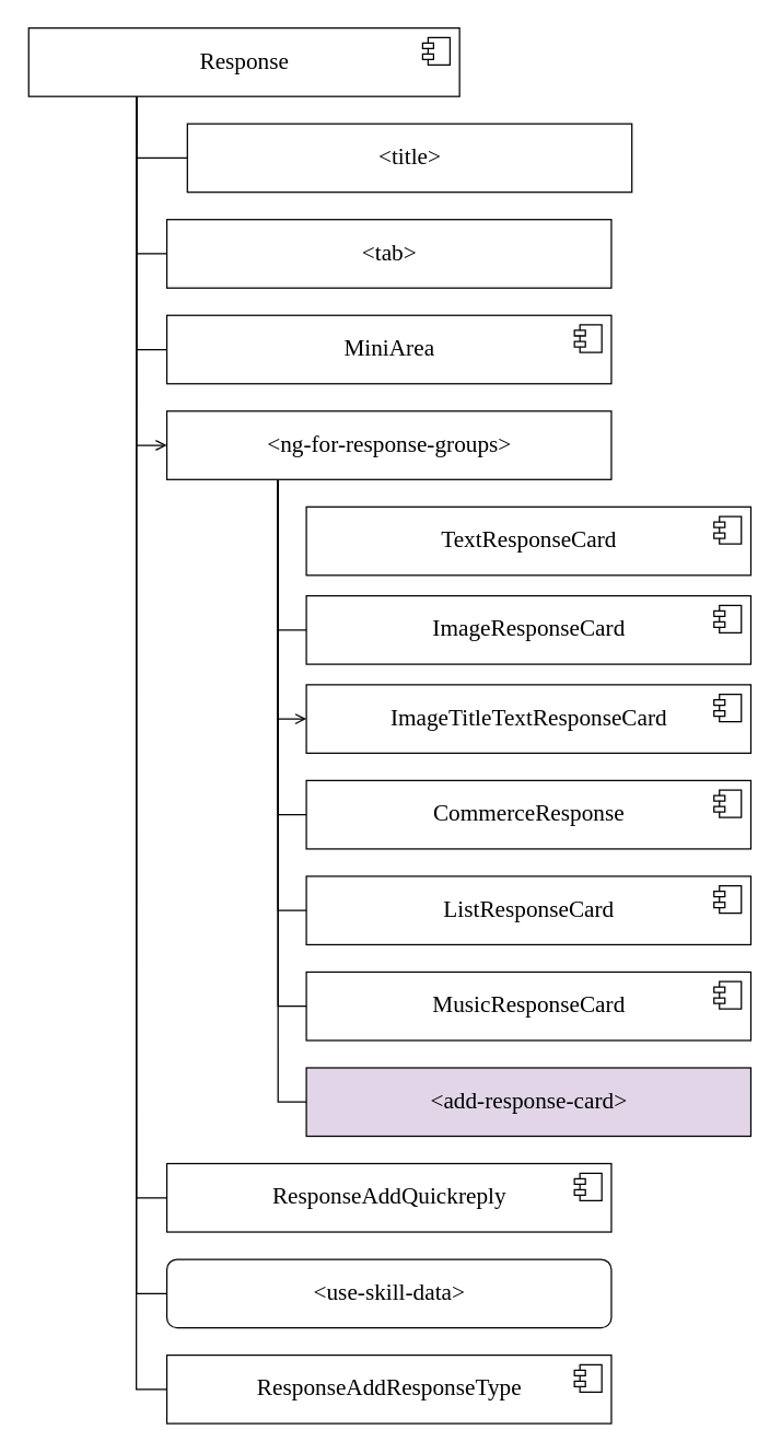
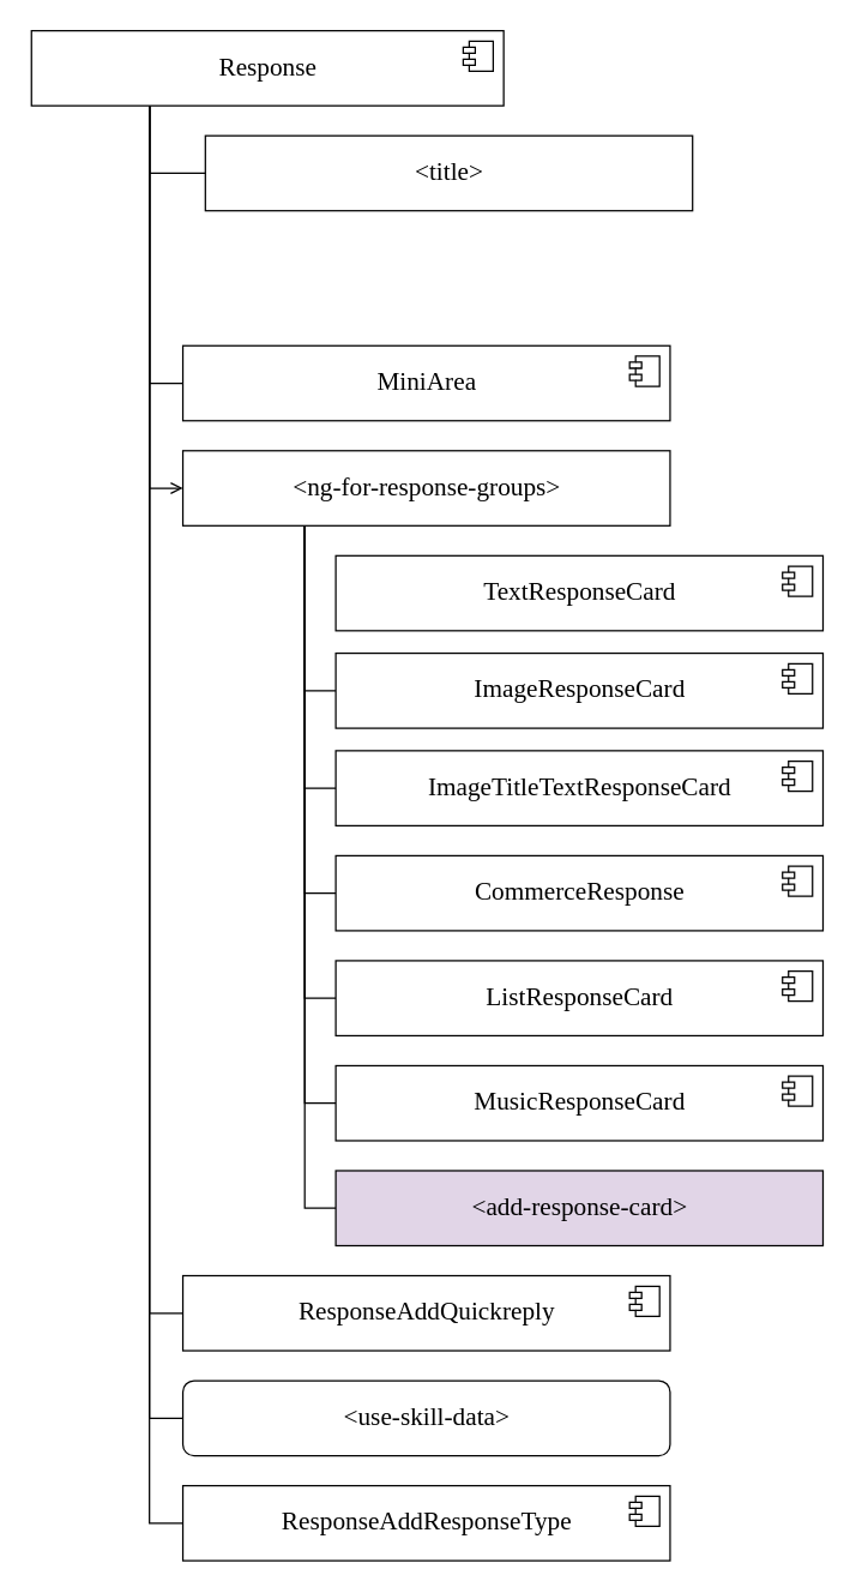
- <mxCell id="7" style="edgeStyle=orthogonalEdgeStyle;rounded=0;orthogonalLoop=1;jettySize=auto;html=1;exitX=0.25;exitY=1;exitDx=0;exitDy=0;entryX=0;entryY=0.5;entryDx=0;entryDy=0;endArrow=none;endFill=0;fontFamily=Verdana;fontSize=17;" parent="1" source="13" target="5" edge="1"><mxGeometry relative="1" as="geometry" /></mxCell>
- <mxCell id="5" value="&amp;lt;tab&amp;gt;&lt;br style=&quot;font-size: 17px;&quot;&gt;" style="html=1;fontFamily=Verdana;fontSize=17;" parent="1" vertex="1"><mxGeometry x="121.5" y="160" width="325" height="50" as="geometry" /></mxCell>
- <mxCell id="16" style="edgeStyle=orthogonalEdgeStyle;rounded=0;orthogonalLoop=1;jettySize=auto;html=1;exitX=0.25;exitY=1;exitDx=0;exitDy=0;entryX=0;entryY=0.5;entryDx=0;entryDy=0;endArrow=open;endFill=0;fontFamily=Verdana;fontSize=17;" parent="1" source="21" target="26" edge="1"><mxGeometry relative="1" as="geometry" /></mxCell>
+ <mxCell id="16" style="edgeStyle=orthogonalEdgeStyle;rounded=0;orthogonalLoop=1;jettySize=auto;html=1;exitX=0.25;exitY=1;exitDx=0;exitDy=0;entryX=0;entryY=0.5;entryDx=0;entryDy=0;endArrow=none;endFill=0;fontFamily=Verdana;fontSize=17;" parent="1" source="21" target="26" edge="1"><mxGeometry relative="1" as="geometry" /></mxCell>
